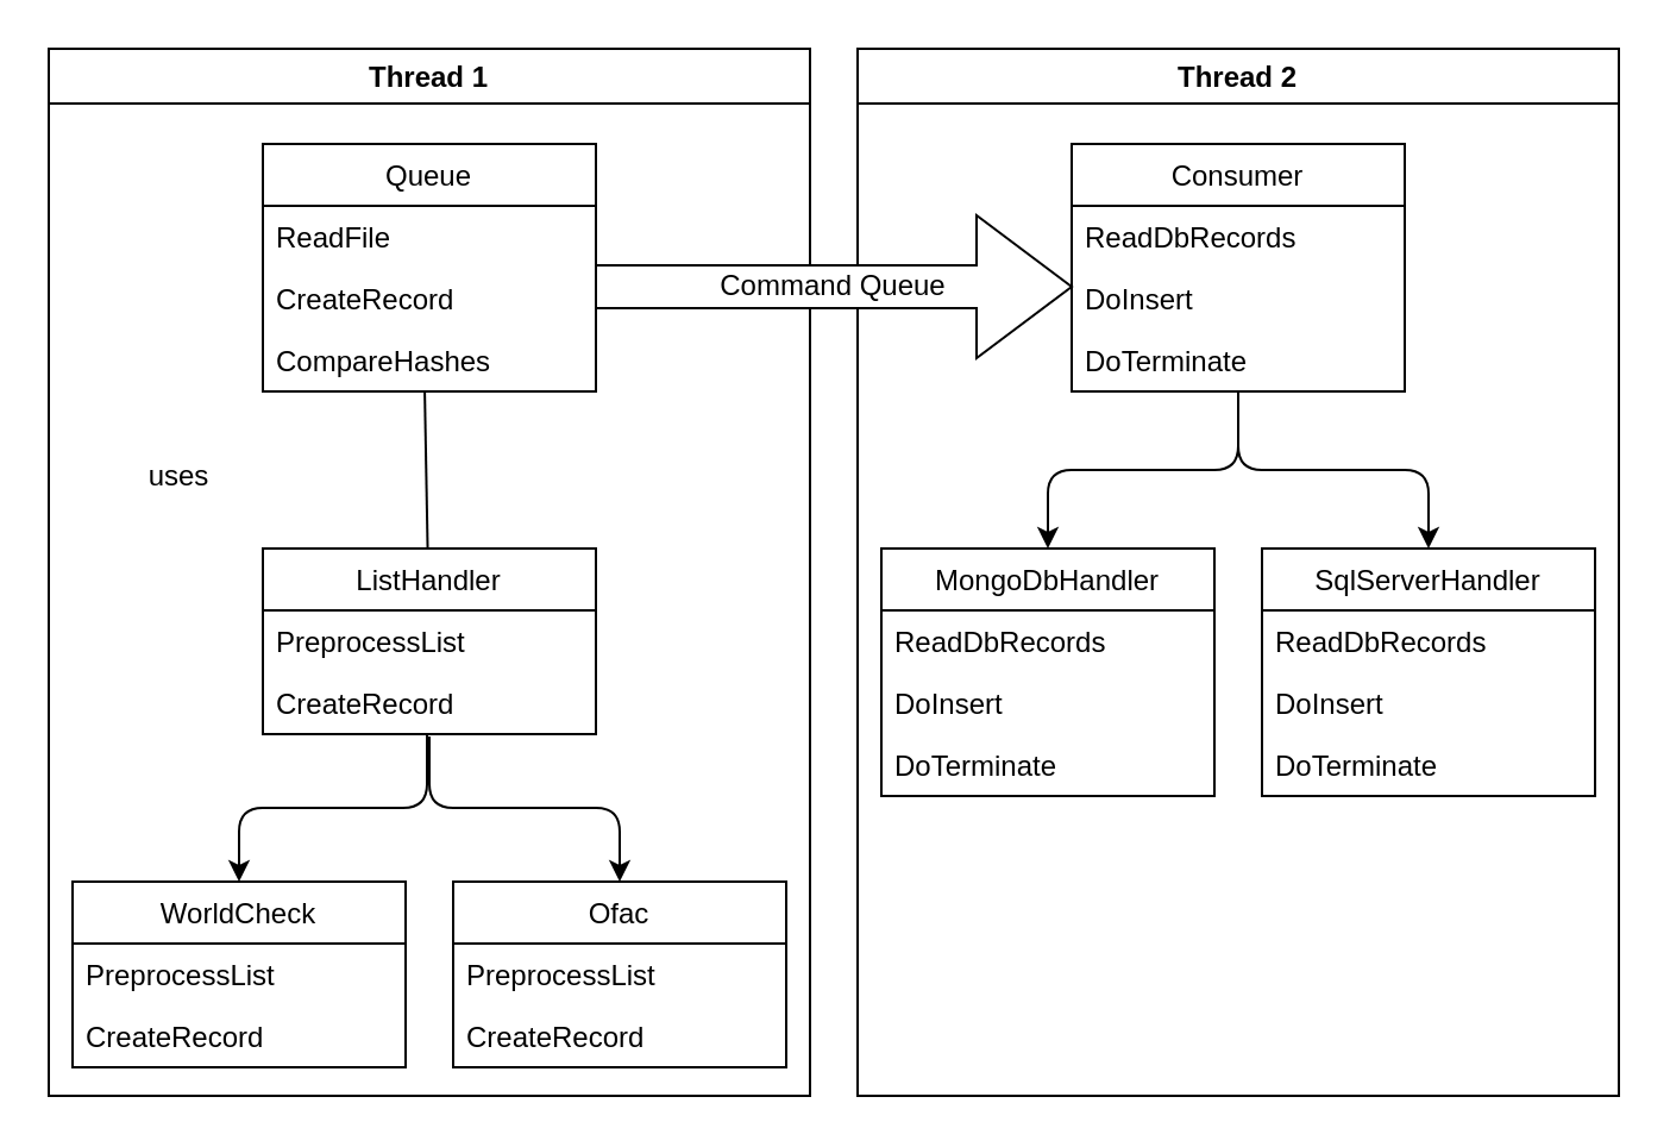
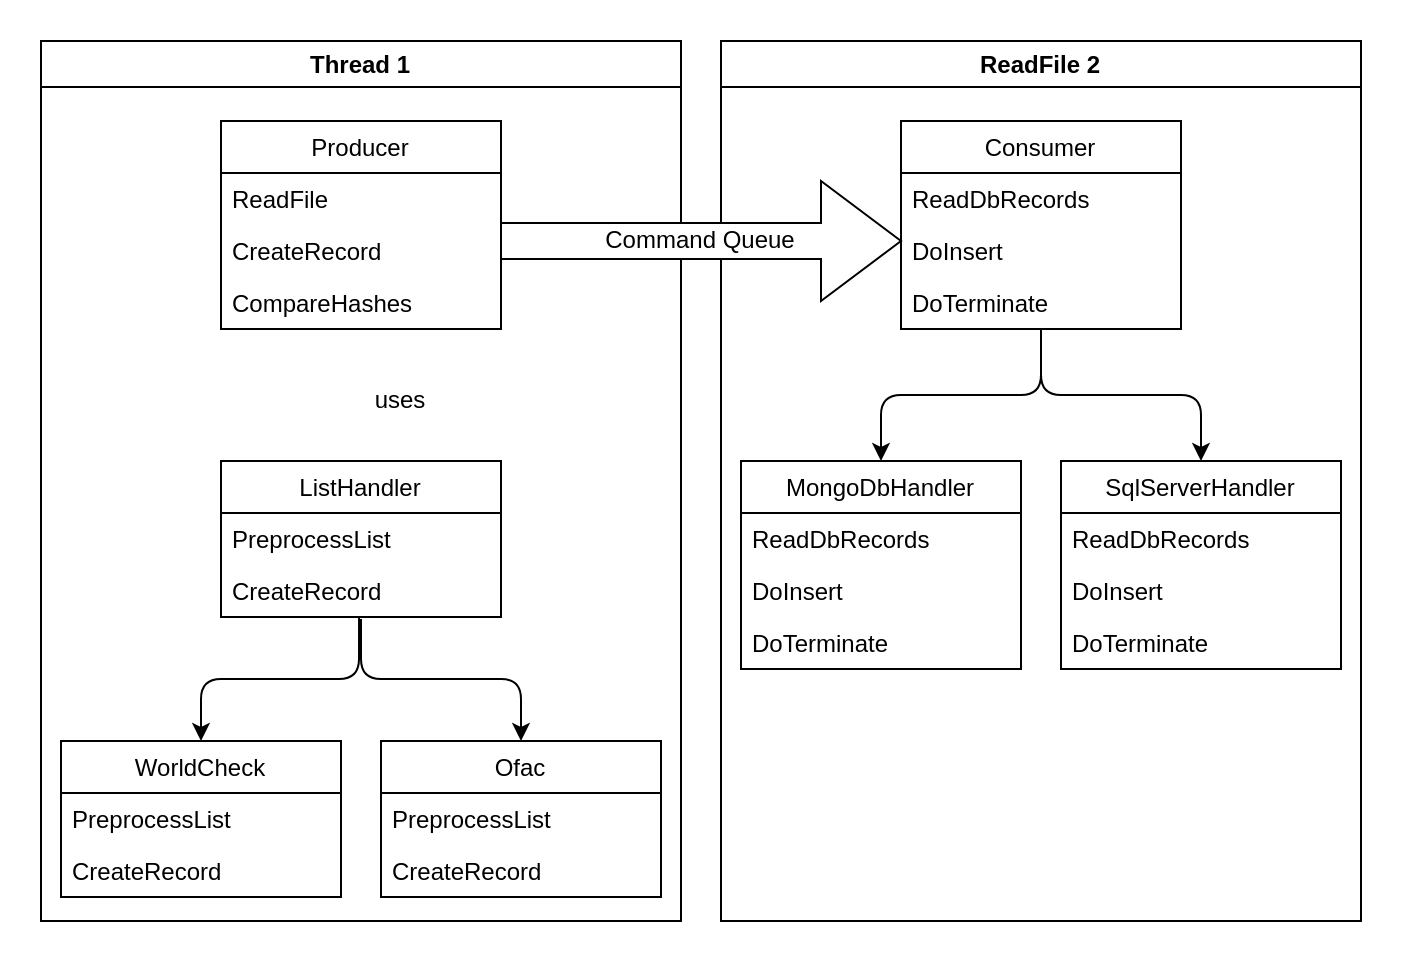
- <mxCell id="7" value="Thread 2" style="swimlane;" parent="1" vertex="1"><mxGeometry x="360" y="20" width="320" height="440" as="geometry" /></mxCell>
+ <mxCell id="7" value="ReadFile 2" style="swimlane;" parent="1" vertex="1"><mxGeometry x="360" y="20" width="320" height="440" as="geometry" /></mxCell>
- <mxCell id="3" value="Queue" style="swimlane;fontStyle=0;childLayout=stackLayout;horizontal=1;startSize=26;fillColor=none;horizontalStack=0;resizeParent=1;resizeParentMax=0;resizeLast=0;collapsible=1;marginBottom=0;" parent="2" vertex="1"><mxGeometry x="90" y="40" width="140" height="104" as="geometry" /></mxCell>
+ <mxCell id="3" value="Producer" style="swimlane;fontStyle=0;childLayout=stackLayout;horizontal=1;startSize=26;fillColor=none;horizontalStack=0;resizeParent=1;resizeParentMax=0;resizeLast=0;collapsible=1;marginBottom=0;" parent="2" vertex="1"><mxGeometry x="90" y="40" width="140" height="104" as="geometry" /></mxCell>
- <mxCell id="16" value="" style="endArrow=none;html=1;entryX=0.486;entryY=1;entryDx=0;entryDy=0;entryPerimeter=0;fontStyle=0" parent="1" source="13" target="6" edge="1"><mxGeometry width="50" height="50" relative="1" as="geometry"><mxPoint x="360" y="330" as="sourcePoint" /><mxPoint x="410" y="280" as="targetPoint" /><Array as="points" /></mxGeometry></mxCell>
- <mxCell id="29" value="uses" style="text;html=1;strokeColor=none;fillColor=none;align=center;verticalAlign=middle;whiteSpace=wrap;rounded=0;" parent="1" vertex="1"><mxGeometry x="55" y="190" width="40" height="20" as="geometry" /></mxCell>
+ <mxCell id="29" value="uses" style="text;html=1;strokeColor=none;fillColor=none;align=center;verticalAlign=middle;whiteSpace=wrap;rounded=0;" parent="1" vertex="1"><mxGeometry x="180" y="190" width="40" height="20" as="geometry" /></mxCell>
